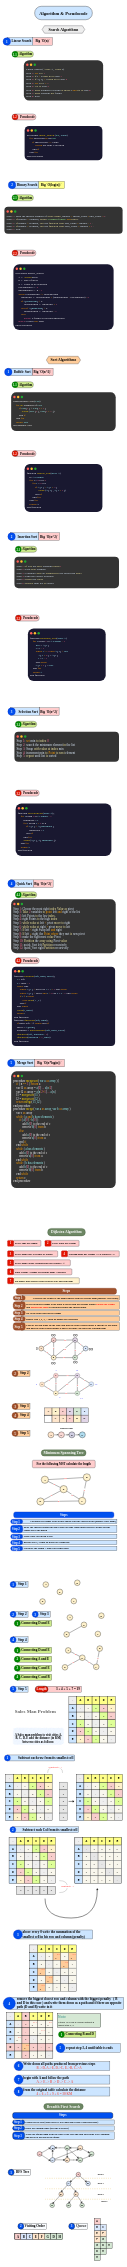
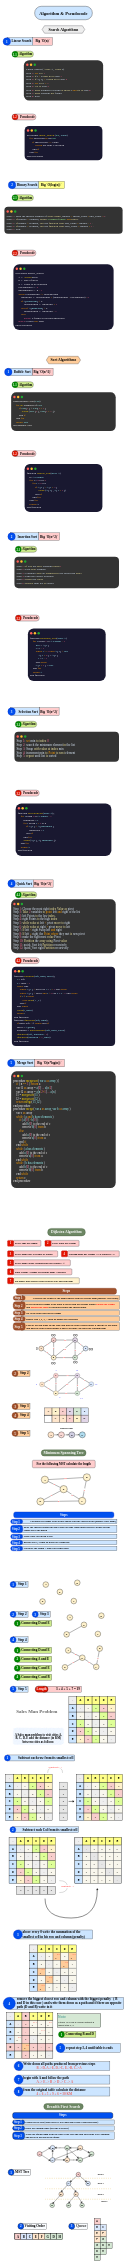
- <mxCell id="321" value="Sales Man Problem" style="text;strokeColor=none;fillColor=none;align=center;verticalAlign=middle;rounded=0;fontSize=33;fontFamily=Mina;labelBorderColor=none;spacingTop=5;fillStyle=dots;fontColor=#666666;fontStyle=1;labelBackgroundColor=none;whiteSpace=wrap;html=1;" parent="1" vertex="1"><mxGeometry x="48" y="11390" width="376" height="52" as="geometry" /></mxCell>
+ <mxCell id="321" value="Sales Man Problem" style="text;strokeColor=none;fillColor=none;align=center;verticalAlign=middle;rounded=0;fontSize=33;fontFamily=Mina;labelBorderColor=none;spacingTop=5;fillStyle=dots;fontColor=#666666;fontStyle=1;labelBackgroundColor=none;whiteSpace=wrap;html=1;" parent="1" vertex="1"><mxGeometry x="58" y="11390" width="376" height="52" as="geometry" /></mxCell>
- <mxCell id="192" value="BFS Tree" style="rounded=1;whiteSpace=wrap;html=1;fontSize=22;fillColor=#cce5ff;strokeColor=#36393d;strokeWidth=2;fontFamily=Mina;arcSize=0;hachureGap=4;align=right;spacingRight=7;fontStyle=1;fillStyle=cross-hatch;shadow=0;" parent="191" vertex="1"><mxGeometry x="20" width="130" height="40" as="geometry" /></mxCell>
+ <mxCell id="192" value="MST Tree" style="rounded=1;whiteSpace=wrap;html=1;fontSize=22;fillColor=#cce5ff;strokeColor=#36393d;strokeWidth=2;fontFamily=Mina;arcSize=0;hachureGap=4;align=right;spacingRight=7;fontStyle=1;fillStyle=cross-hatch;shadow=0;" parent="191" vertex="1"><mxGeometry x="20" width="130" height="40" as="geometry" /></mxCell>
